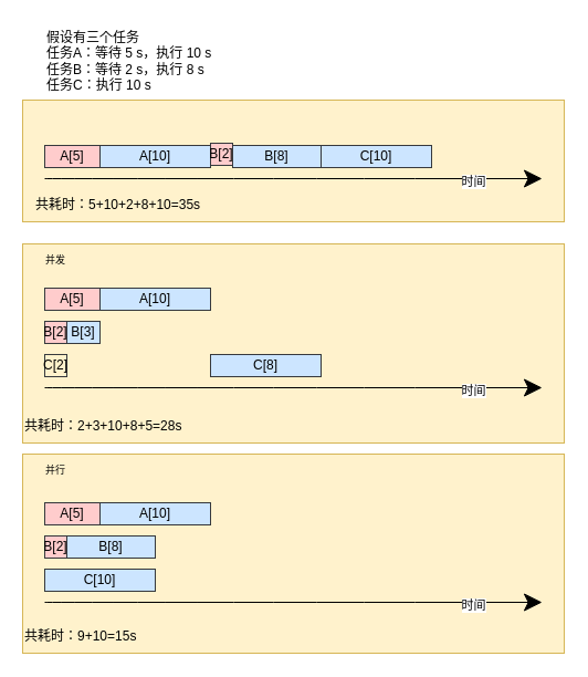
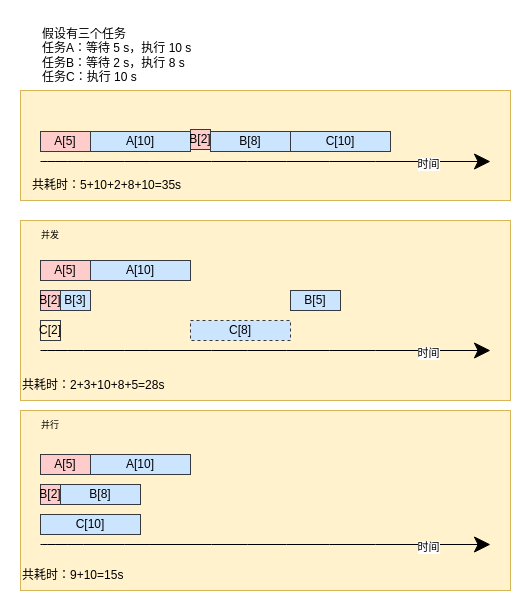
+ <mxCell id="21" value="B[5]" style="rounded=0;whiteSpace=wrap;html=1;hachureGap=4;fillColor=#cce5ff;strokeColor=#36393d;" vertex="1" parent="1"><mxGeometry x="290" y="290" width="50" height="20" as="geometry" /></mxCell>
- <mxCell id="20" value="C[8]" style="rounded=0;whiteSpace=wrap;html=1;hachureGap=4;fillColor=#cce5ff;strokeColor=#36393d;" vertex="1" parent="1"><mxGeometry x="190" y="320" width="100" height="20" as="geometry" /></mxCell>
+ <mxCell id="20" value="C[8]" style="rounded=0;whiteSpace=wrap;html=1;hachureGap=4;fillColor=#cce5ff;strokeColor=#36393d;dashed=1;" vertex="1" parent="1"><mxGeometry x="190" y="320" width="100" height="20" as="geometry" /></mxCell>
